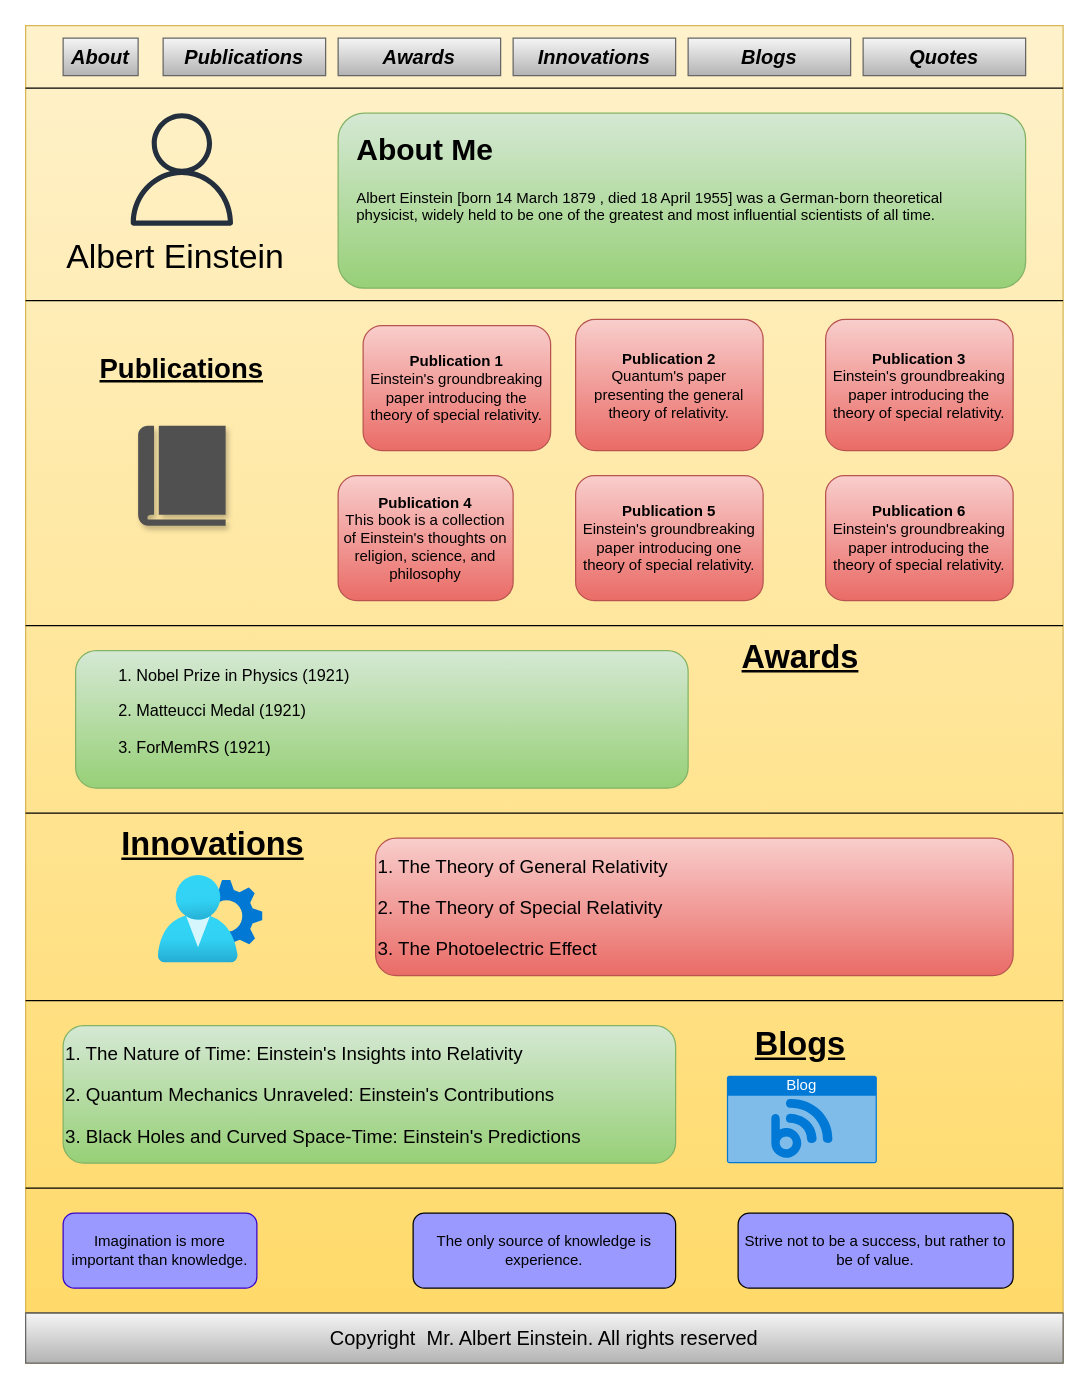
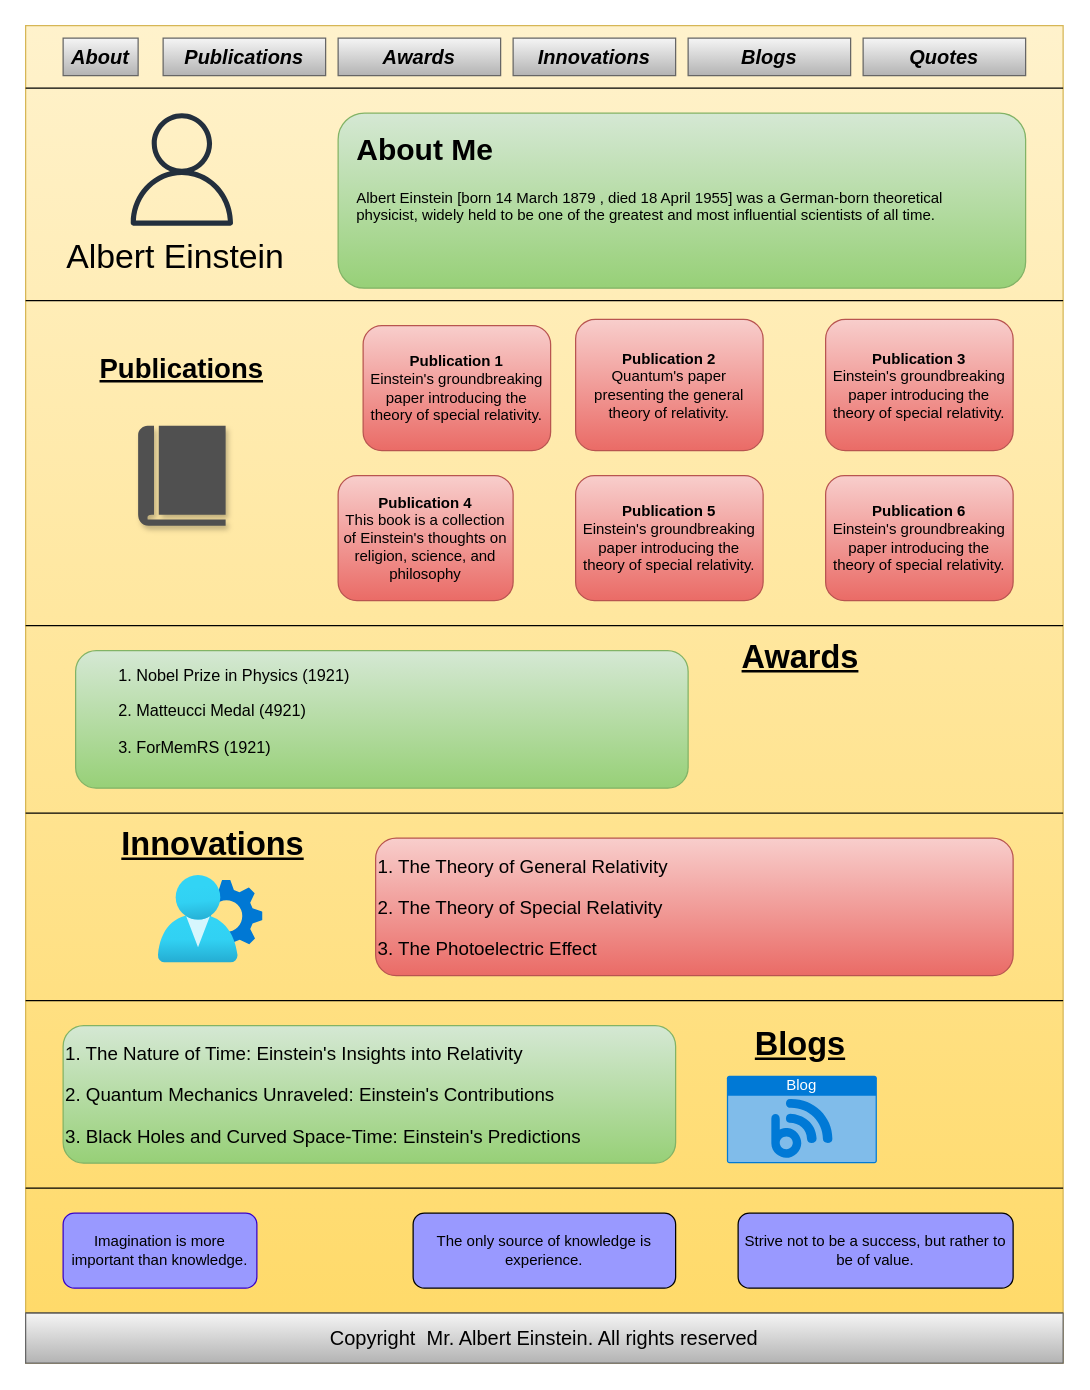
- <mxCell id="18" value="&lt;b&gt;Publication 5&lt;br&gt;&lt;/b&gt;Einstein's groundbreaking paper introducing one theory of special relativity.&lt;b&gt;&lt;br&gt;&lt;/b&gt;" style="rounded=1;whiteSpace=wrap;html=1;fillColor=#f8cecc;gradientColor=#ea6b66;strokeColor=#b85450;" vertex="1" parent="1"><mxGeometry x="460" y="380" width="150" height="100" as="geometry" /></mxCell>
+ <mxCell id="18" value="&lt;b&gt;Publication 5&lt;br&gt;&lt;/b&gt;Einstein's groundbreaking paper introducing the theory of special relativity.&lt;b&gt;&lt;br&gt;&lt;/b&gt;" style="rounded=1;whiteSpace=wrap;html=1;fillColor=#f8cecc;gradientColor=#ea6b66;strokeColor=#b85450;" vertex="1" parent="1"><mxGeometry x="460" y="380" width="150" height="100" as="geometry" /></mxCell>
- <mxCell id="25" value="&lt;div style=&quot;text-align: justify;&quot;&gt;&lt;span style=&quot;font-size: 13px; background-color: initial;&quot;&gt;&amp;nbsp; &amp;nbsp; &amp;nbsp; &amp;nbsp; &amp;nbsp;1. Nobel Prize in Physics (1921)&lt;/span&gt;&lt;/div&gt;&lt;p style=&quot;font-family: Arial, Helvetica, sans-serif; font-size: 13px;&quot;&gt;&lt;/p&gt;&lt;p style=&quot;text-align: justify; font-family: Arial, Helvetica, sans-serif; font-size: 13px;&quot;&gt;&lt;font style=&quot;font-size: 13px;&quot;&gt;&amp;nbsp; &amp;nbsp; &amp;nbsp; &amp;nbsp; &amp;nbsp;2. Matteucci Medal (1921)&lt;/font&gt;&lt;/p&gt;&lt;p style=&quot;text-align: justify; font-family: Arial, Helvetica, sans-serif; font-size: 13px;&quot;&gt;&lt;font style=&quot;font-size: 13px;&quot;&gt;&amp;nbsp; &amp;nbsp; &amp;nbsp; &amp;nbsp; &amp;nbsp;3. ForMemRS (1921)&lt;/font&gt;&lt;/p&gt;" style="rounded=1;whiteSpace=wrap;html=1;align=left;fillColor=#d5e8d4;gradientColor=#97d077;strokeColor=#82b366;" vertex="1" parent="1"><mxGeometry x="60" y="520" width="490" height="110" as="geometry" /></mxCell>
+ <mxCell id="25" value="&lt;div style=&quot;text-align: justify;&quot;&gt;&lt;span style=&quot;font-size: 13px; background-color: initial;&quot;&gt;&amp;nbsp; &amp;nbsp; &amp;nbsp; &amp;nbsp; &amp;nbsp;1. Nobel Prize in Physics (1921)&lt;/span&gt;&lt;/div&gt;&lt;p style=&quot;font-family: Arial, Helvetica, sans-serif; font-size: 13px;&quot;&gt;&lt;/p&gt;&lt;p style=&quot;text-align: justify; font-family: Arial, Helvetica, sans-serif; font-size: 13px;&quot;&gt;&lt;font style=&quot;font-size: 13px;&quot;&gt;&amp;nbsp; &amp;nbsp; &amp;nbsp; &amp;nbsp; &amp;nbsp;2. Matteucci Medal (4921)&lt;/font&gt;&lt;/p&gt;&lt;p style=&quot;text-align: justify; font-family: Arial, Helvetica, sans-serif; font-size: 13px;&quot;&gt;&lt;font style=&quot;font-size: 13px;&quot;&gt;&amp;nbsp; &amp;nbsp; &amp;nbsp; &amp;nbsp; &amp;nbsp;3. ForMemRS (1921)&lt;/font&gt;&lt;/p&gt;" style="rounded=1;whiteSpace=wrap;html=1;align=left;fillColor=#d5e8d4;gradientColor=#97d077;strokeColor=#82b366;" vertex="1" parent="1"><mxGeometry x="60" y="520" width="490" height="110" as="geometry" /></mxCell>
